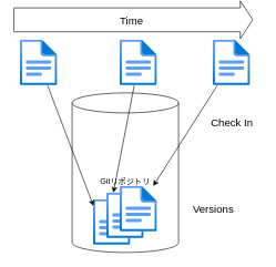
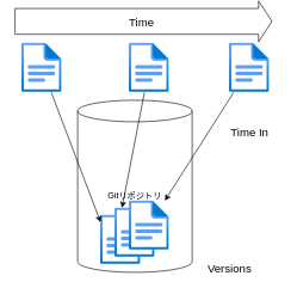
- <mxCell id="14" value="Check In" style="text;html=1;align=center;verticalAlign=middle;resizable=0;points=[];autosize=1;strokeColor=none;fillColor=none;fontSize=16;" vertex="1" parent="1"><mxGeometry x="303" y="160" width="90" height="30" as="geometry" /></mxCell>
+ <mxCell id="14" value="Time In" style="text;html=1;align=center;verticalAlign=middle;resizable=0;points=[];autosize=1;strokeColor=none;fillColor=none;fontSize=16;" vertex="1" parent="1"><mxGeometry x="303" y="160" width="90" height="30" as="geometry" /></mxCell>
- <mxCell id="15" value="Versions" style="text;html=1;align=center;verticalAlign=middle;resizable=0;points=[];autosize=1;strokeColor=none;fillColor=none;fontSize=16;" vertex="1" parent="1"><mxGeometry x="280" y="290" width="80" height="30" as="geometry" /></mxCell>
+ <mxCell id="15" value="Versions" style="text;html=1;align=center;verticalAlign=middle;resizable=0;points=[];autosize=1;strokeColor=none;fillColor=none;fontSize=16;" vertex="1" parent="1"><mxGeometry x="280" y="350" width="80" height="30" as="geometry" /></mxCell>
